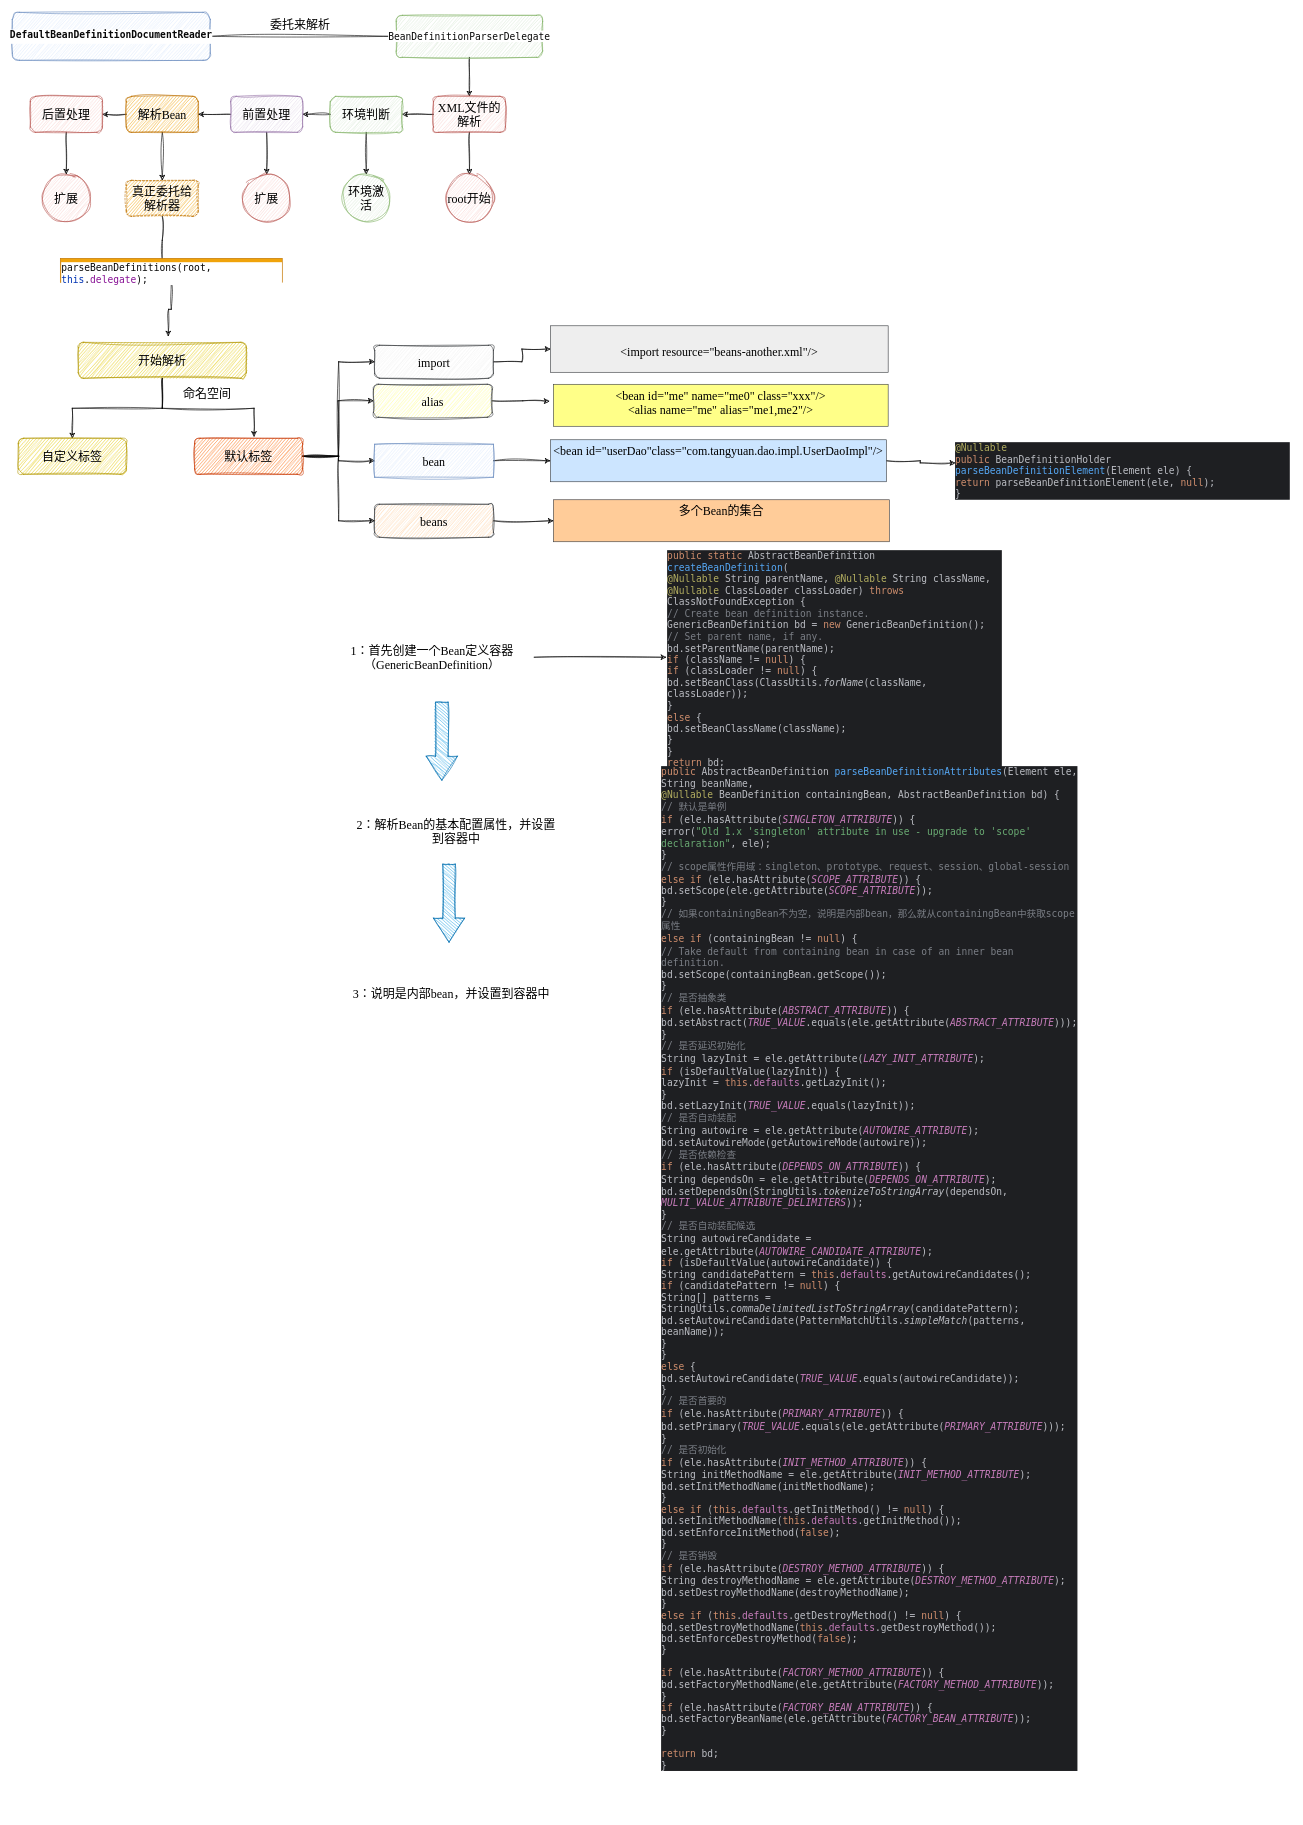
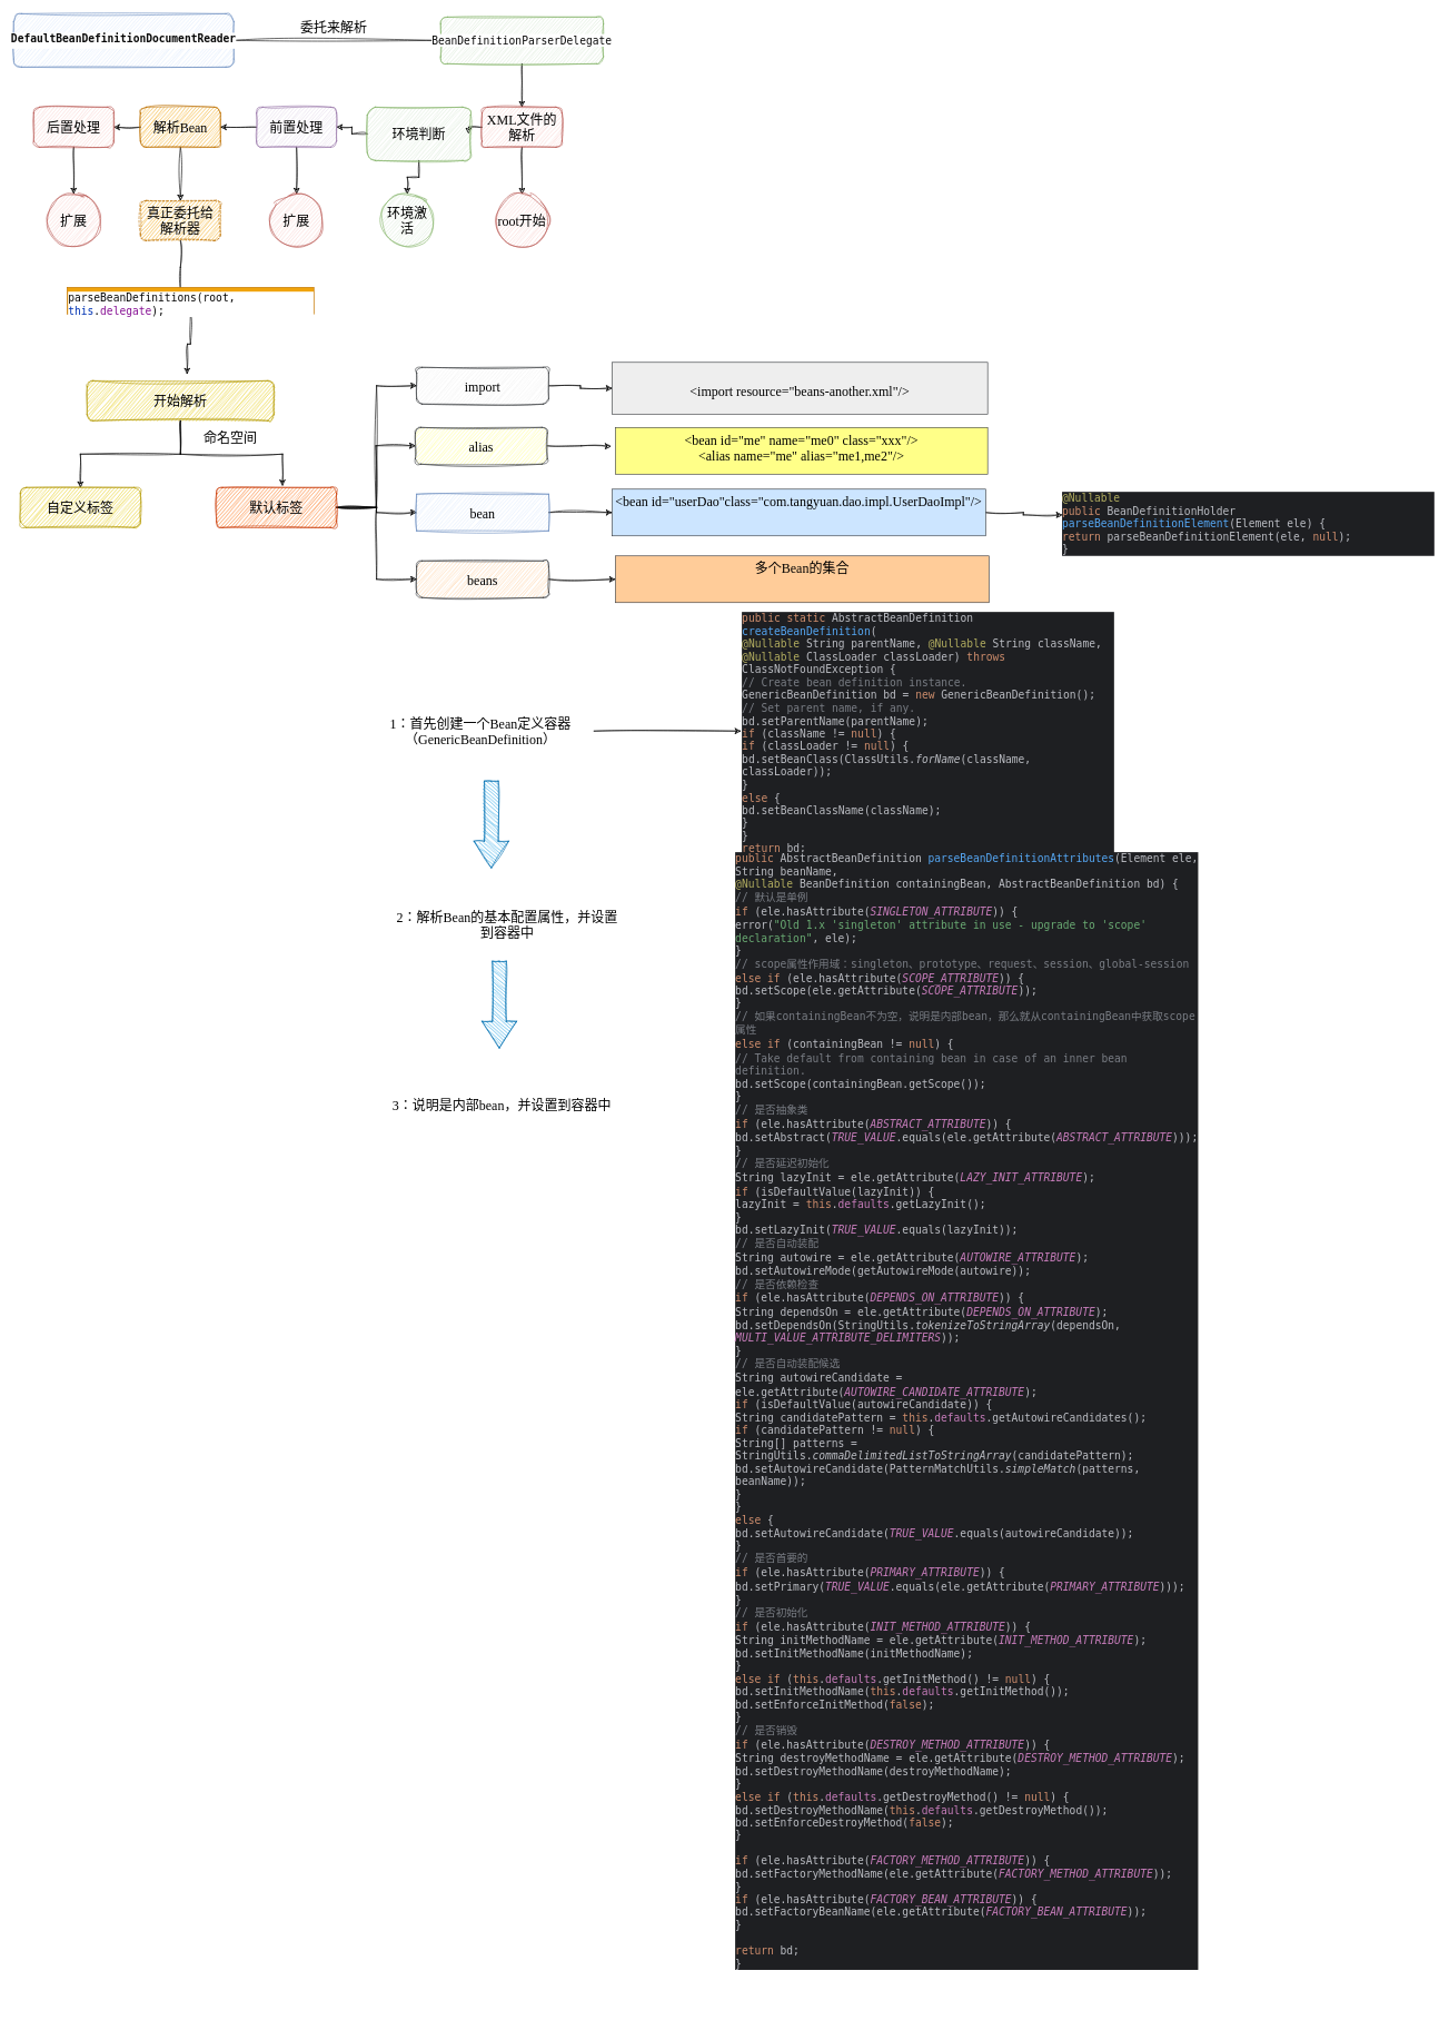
- <mxCell id="12" value="环境判断" style="whiteSpace=wrap;html=1;fontSize=20;fontFamily=Architects Daughter;fillColor=#d5e8d4;strokeColor=#82b366;rounded=1;sketch=1;hachureGap=4;jiggle=2;curveFitting=1;fontSource=https%3A%2F%2Ffonts.googleapis.com%2Fcss%3Ffamily%3DArchitects%2BDaughter;" vertex="1" parent="1"><mxGeometry x="550" y="160" width="120" height="60" as="geometry" /></mxCell>
+ <mxCell id="12" value="环境判断" style="whiteSpace=wrap;html=1;fontSize=20;fontFamily=Architects Daughter;fillColor=#d5e8d4;strokeColor=#82b366;rounded=1;sketch=1;hachureGap=4;jiggle=2;curveFitting=1;fontSource=https%3A%2F%2Ffonts.googleapis.com%2Fcss%3Ffamily%3DArchitects%2BDaughter;" vertex="1" parent="1"><mxGeometry x="550" y="160" width="155" height="80" as="geometry" /></mxCell>
- <mxCell id="40" value="import" style="whiteSpace=wrap;html=1;fontSize=20;fontFamily=Architects Daughter;fillColor=#eeeeee;strokeColor=#36393d;rounded=1;sketch=1;hachureGap=4;jiggle=2;curveFitting=1;fontSource=https%3A%2F%2Ffonts.googleapis.com%2Fcss%3Ffamily%3DArchitects%2BDaughter;" vertex="1" parent="1"><mxGeometry x="624" y="575" width="198" height="55" as="geometry" /></mxCell>
+ <mxCell id="40" value="import" style="whiteSpace=wrap;html=1;fontSize=20;fontFamily=Architects Daughter;fillColor=#eeeeee;strokeColor=#36393d;rounded=1;sketch=1;hachureGap=4;jiggle=2;curveFitting=1;fontSource=https%3A%2F%2Ffonts.googleapis.com%2Fcss%3Ffamily%3DArchitects%2BDaughter;" vertex="1" parent="1"><mxGeometry x="624" y="550" width="198" height="55" as="geometry" /></mxCell>
